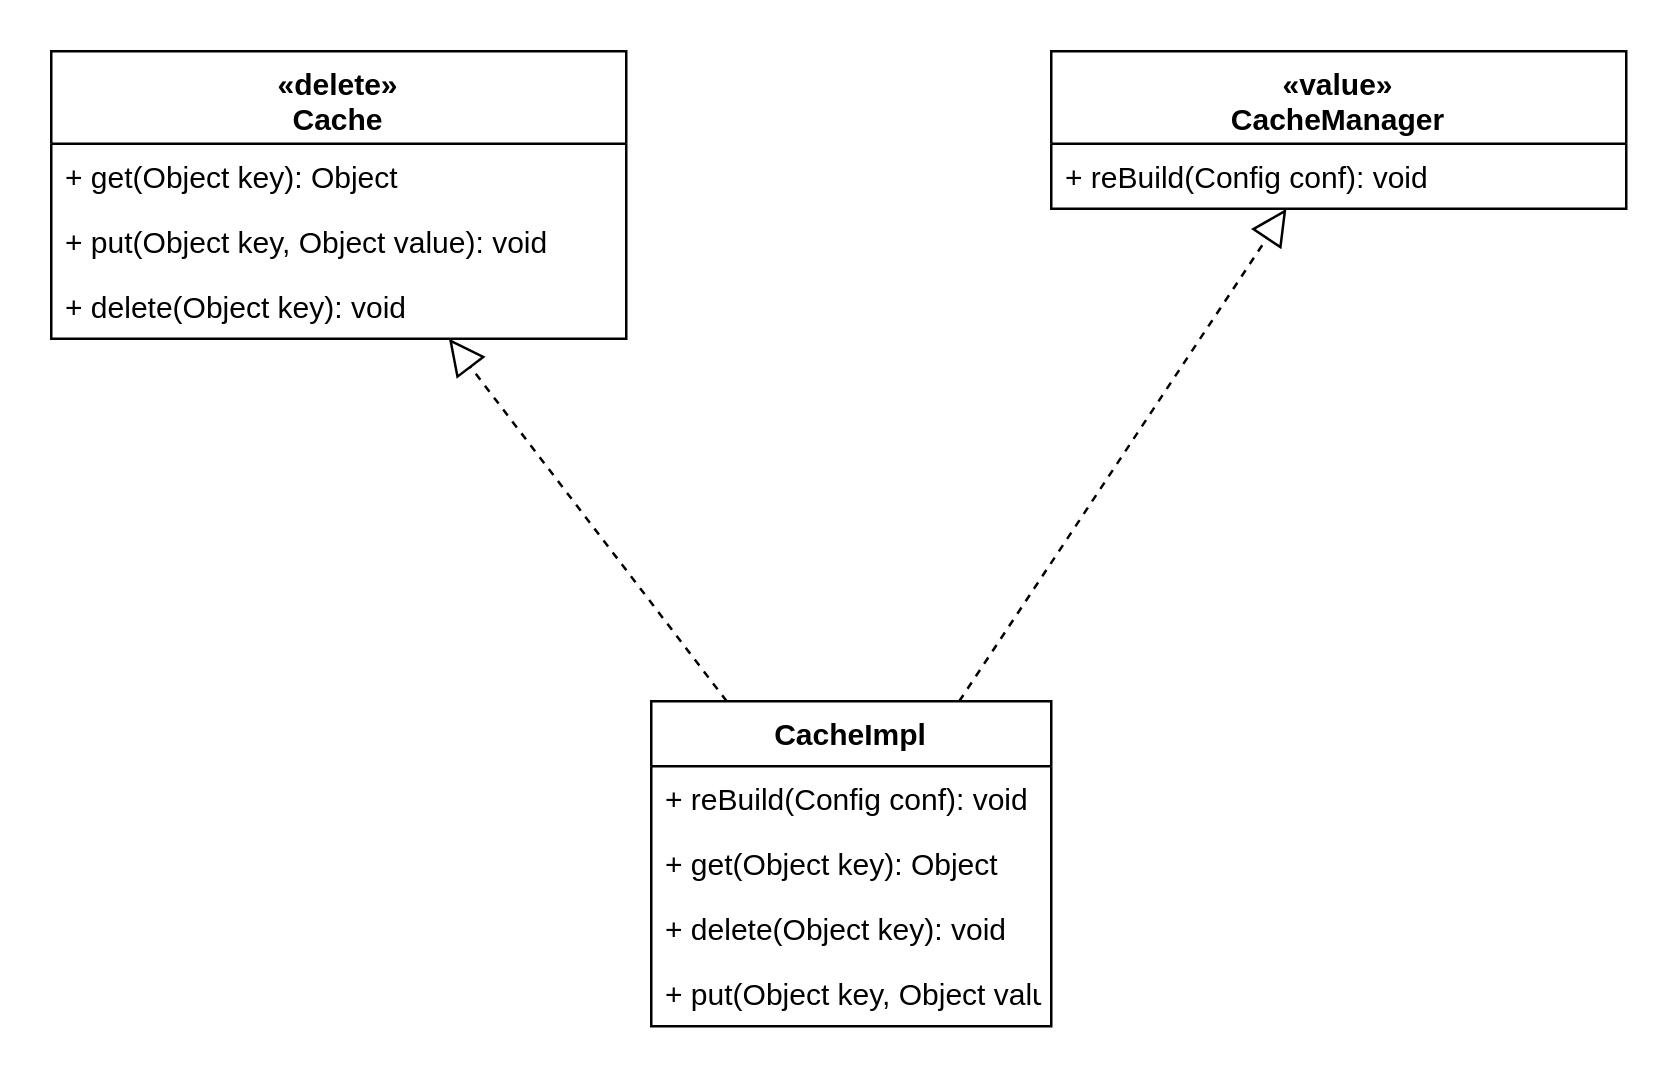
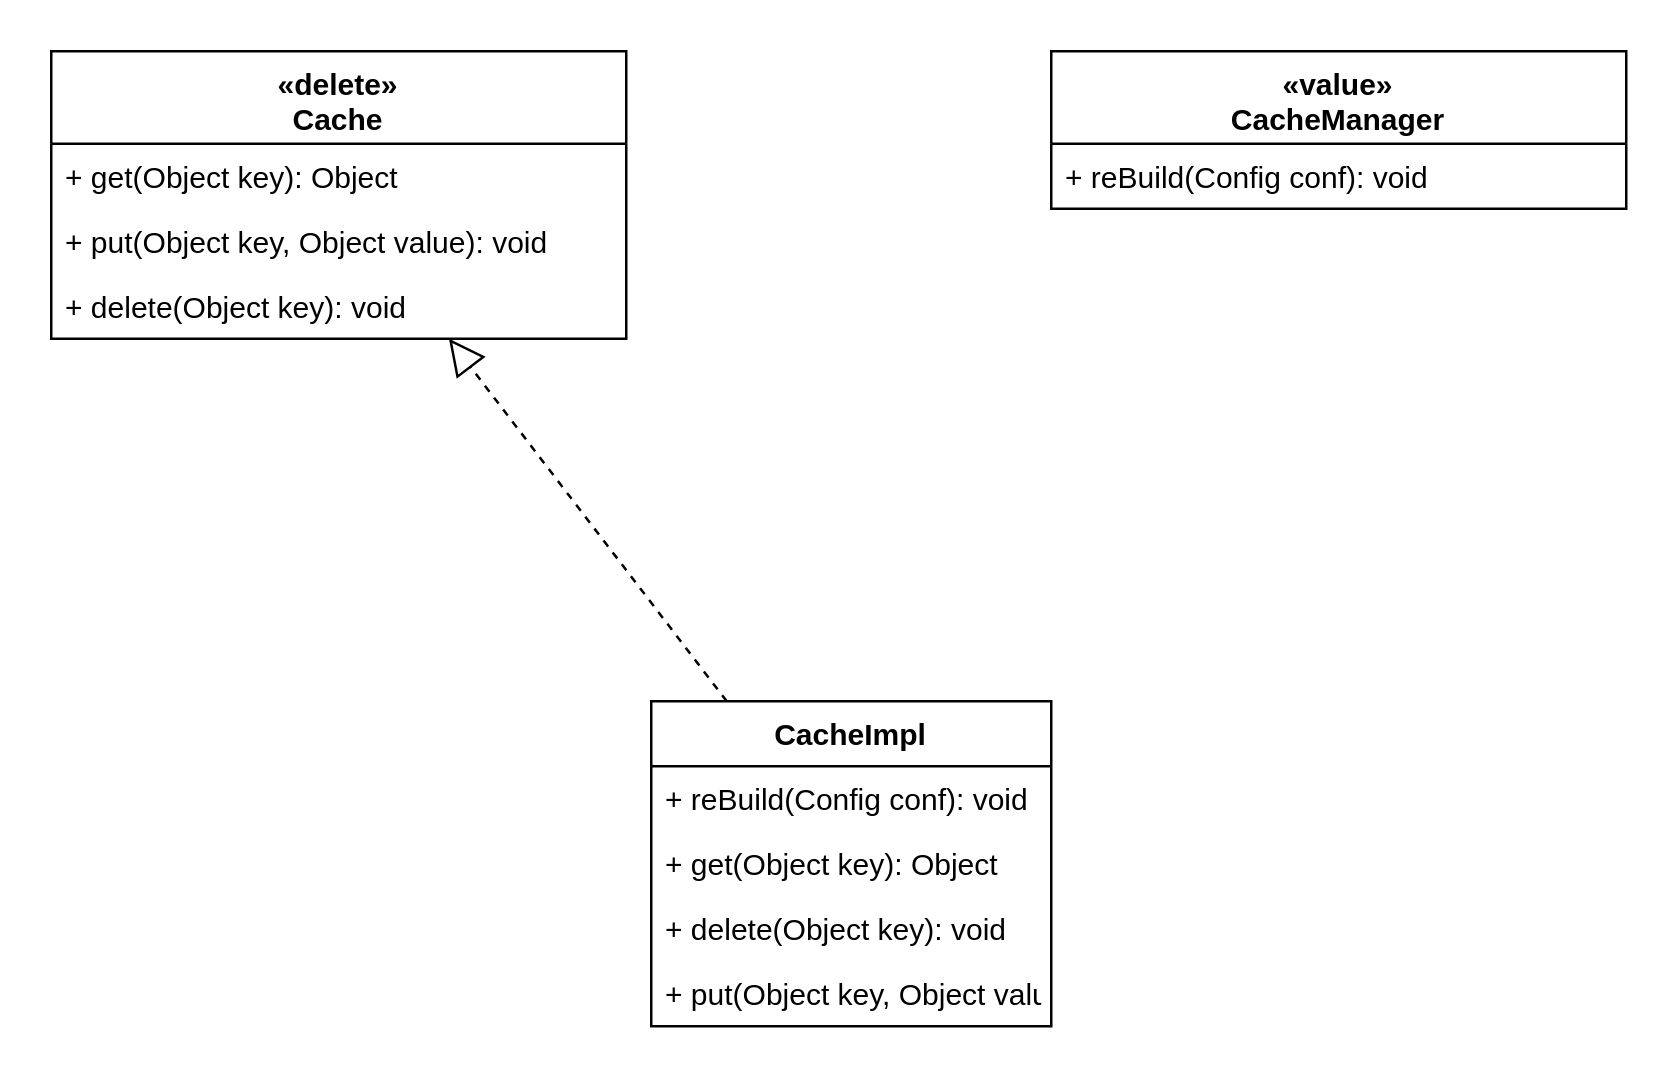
- <mxCell id="14" value="" style="endArrow=block;dashed=1;endFill=0;endSize=12;html=1;" parent="1" source="8" target="6" edge="1"><mxGeometry width="160" relative="1" as="geometry"><mxPoint x="489.995" y="130" as="sourcePoint" /><mxPoint x="383" y="140" as="targetPoint" /></mxGeometry></mxCell>
